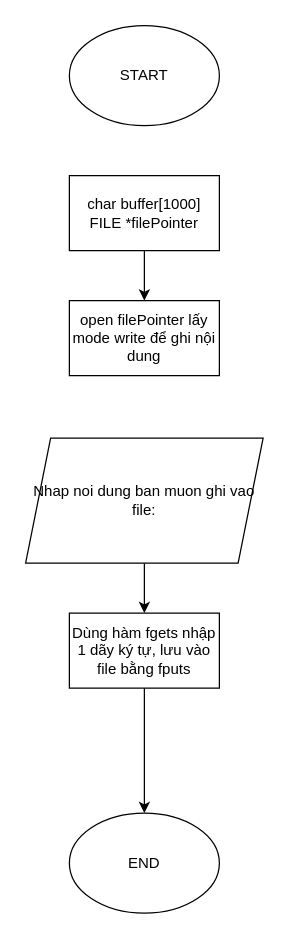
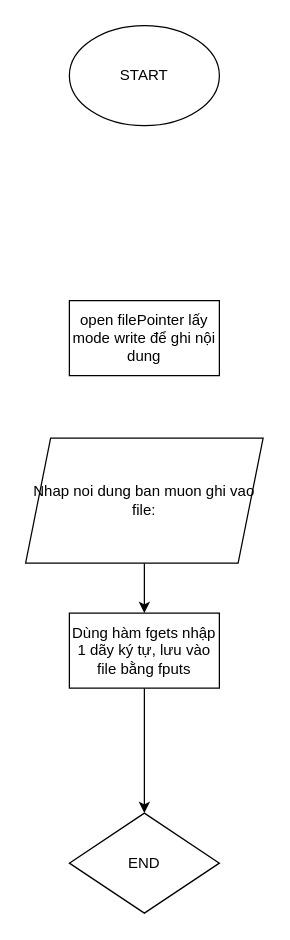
- <mxCell id="5" value="char buffer[1000]&lt;br&gt;FILE *filePointer" style="rounded=0;whiteSpace=wrap;html=1;" vertex="1" parent="1"><mxGeometry x="55" y="140" width="120" height="60" as="geometry" /></mxCell>
- <mxCell id="4" style="edgeStyle=orthogonalEdgeStyle;rounded=0;orthogonalLoop=1;jettySize=auto;html=1;exitX=0.5;exitY=1;exitDx=0;exitDy=0;" edge="1" parent="1" source="5" target="6"><mxGeometry relative="1" as="geometry" /></mxCell>
- <mxCell id="3" value="END" style="ellipse;whiteSpace=wrap;html=1;" vertex="1" parent="1"><mxGeometry x="55" y="650" width="120" height="80" as="geometry" /></mxCell>
+ <mxCell id="3" value="END" style="rhombus;whiteSpace=wrap;html=1;" vertex="1" parent="1"><mxGeometry x="55" y="650" width="120" height="80" as="geometry" /></mxCell>
